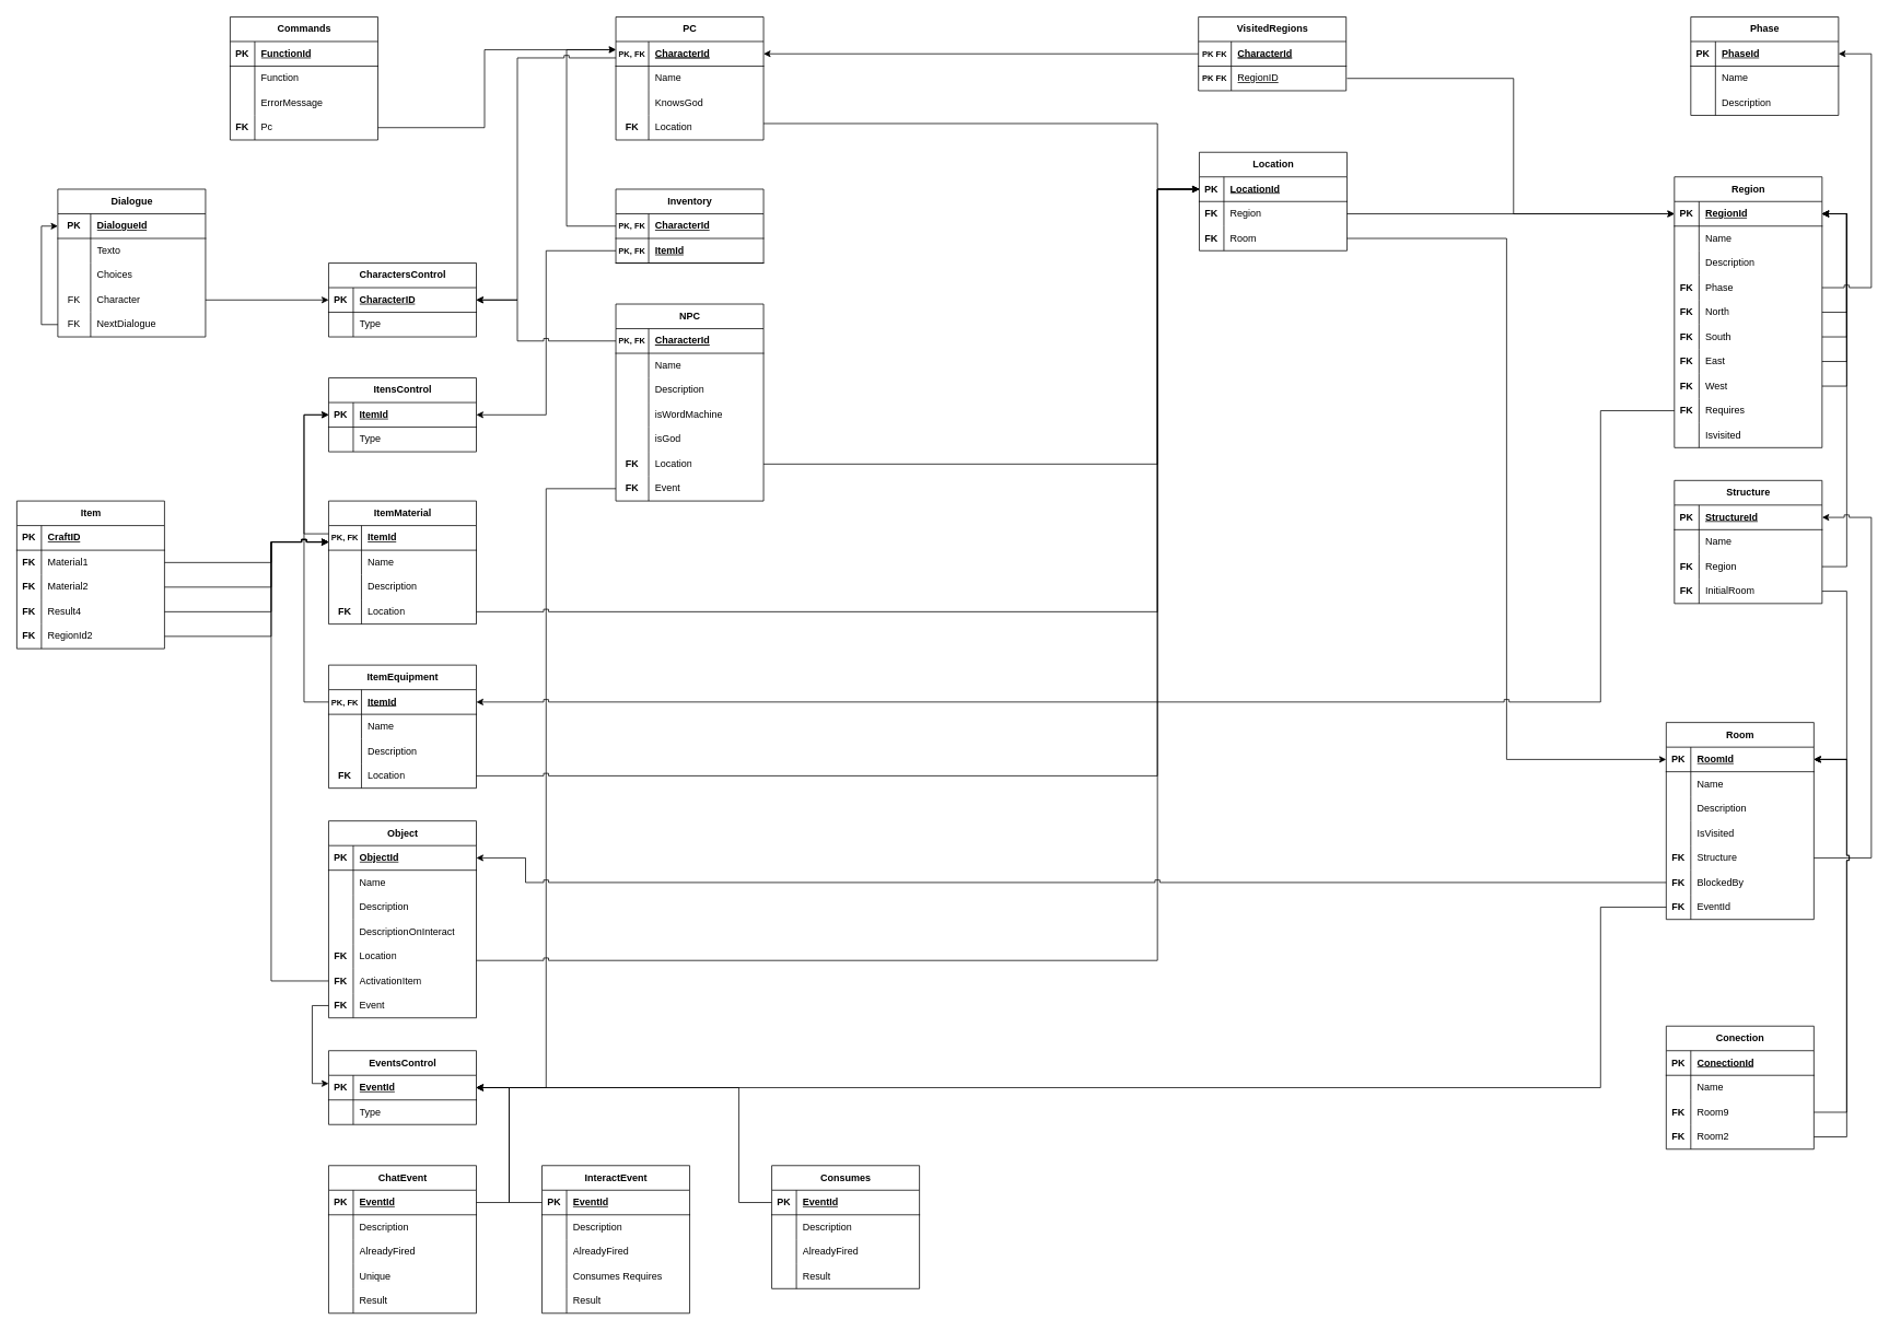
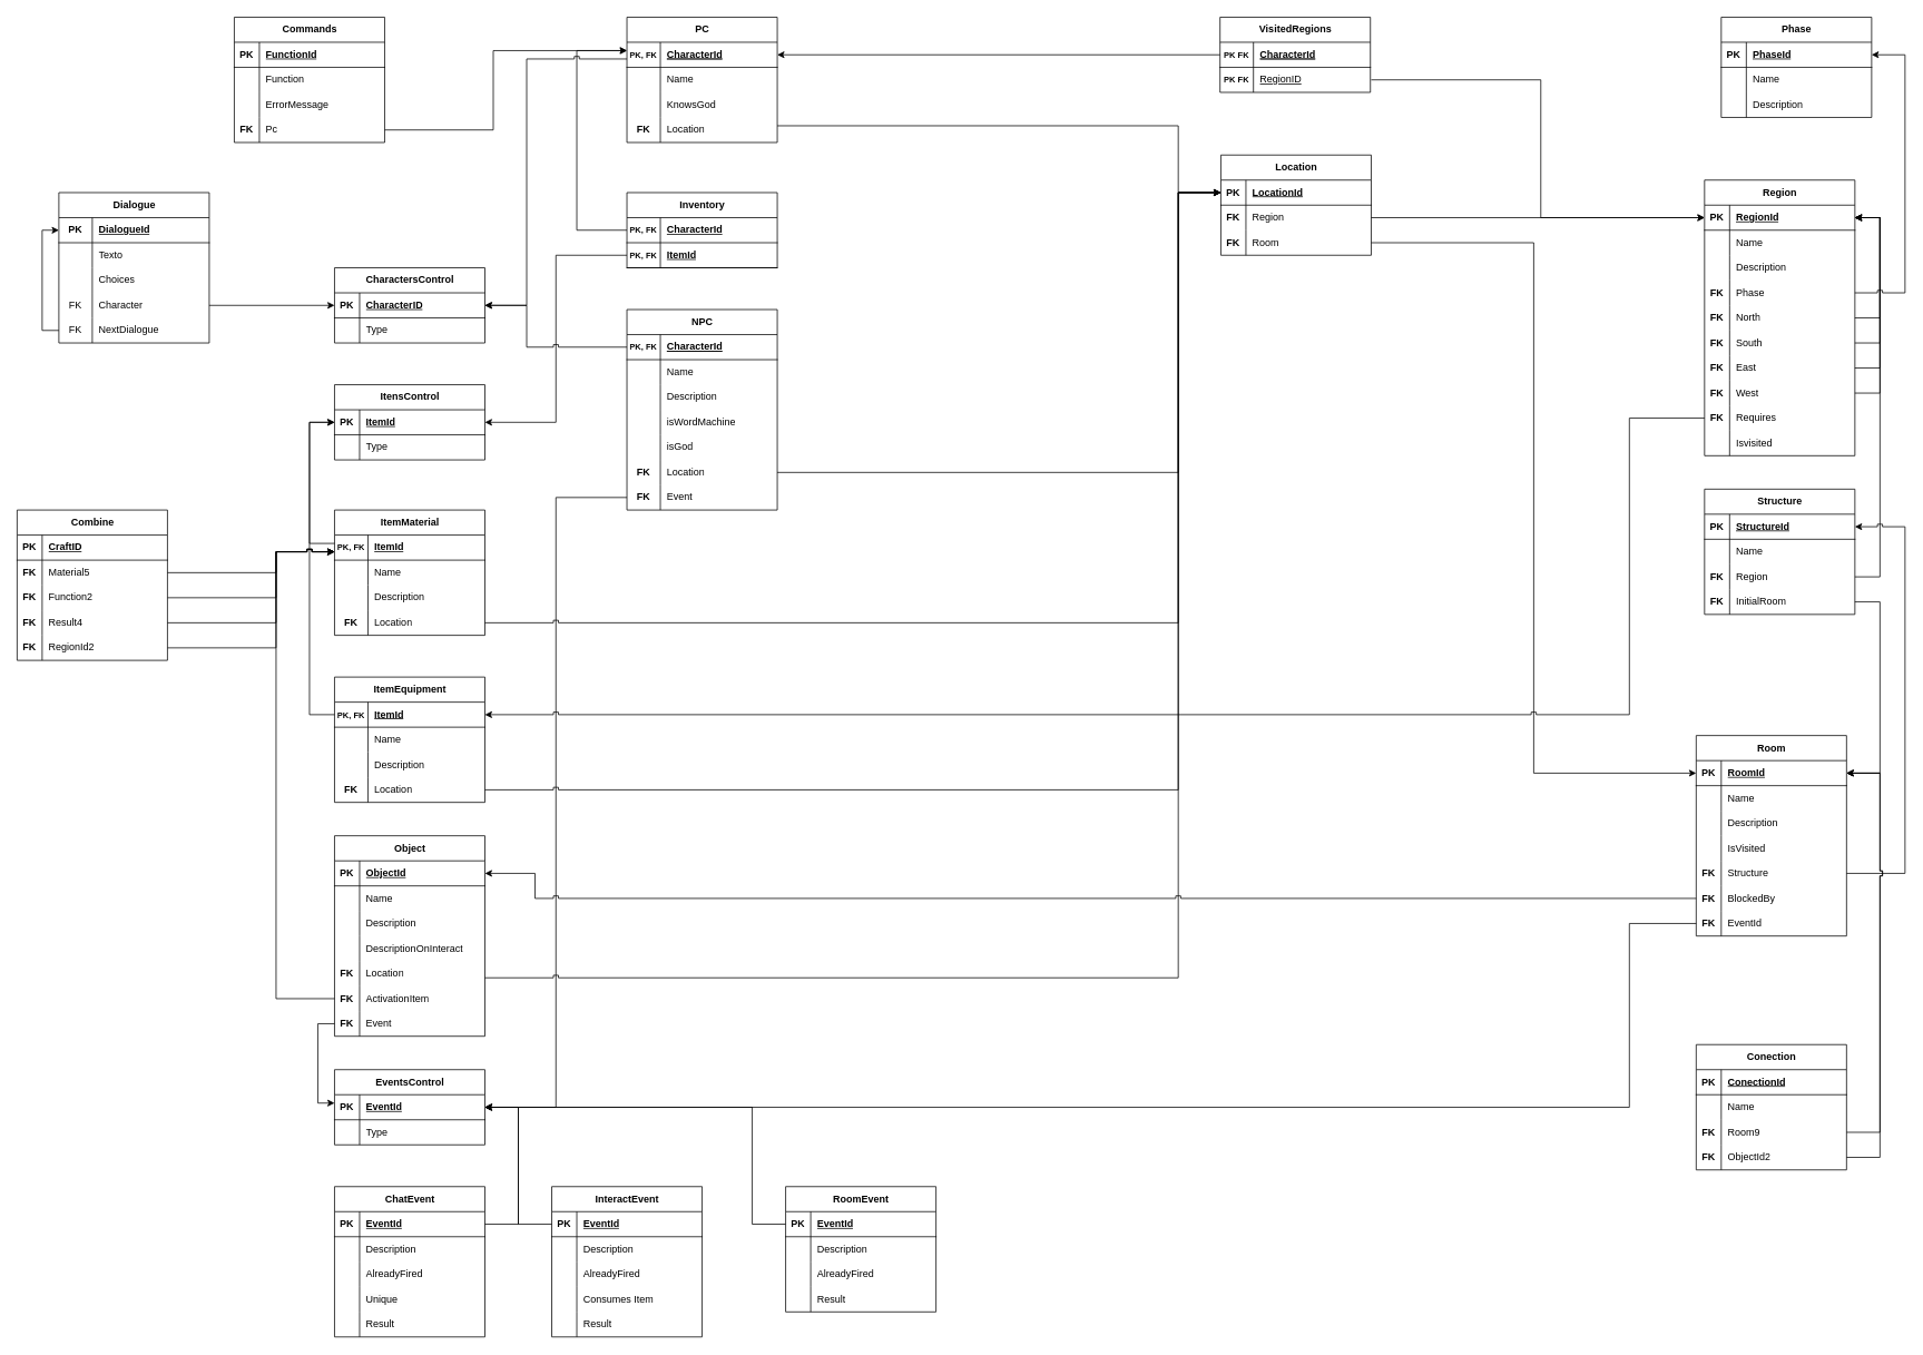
- <mxCell id="27" value="Item" style="shape=table;startSize=30;container=1;collapsible=1;childLayout=tableLayout;fixedRows=1;rowLines=0;fontStyle=1;align=center;resizeLast=1;html=1;labelBackgroundColor=none;" parent="1" vertex="1"><mxGeometry x="20" y="610" width="180" height="180" as="geometry" /></mxCell>
+ <mxCell id="27" value="Combine" style="shape=table;startSize=30;container=1;collapsible=1;childLayout=tableLayout;fixedRows=1;rowLines=0;fontStyle=1;align=center;resizeLast=1;html=1;labelBackgroundColor=none;" parent="1" vertex="1"><mxGeometry x="20" y="610" width="180" height="180" as="geometry" /></mxCell>
- <mxCell id="33" value="Material1" style="shape=partialRectangle;connectable=0;fillColor=none;top=0;left=0;bottom=0;right=0;align=left;spacingLeft=6;overflow=hidden;whiteSpace=wrap;html=1;labelBackgroundColor=none;" parent="31" vertex="1"><mxGeometry x="30" width="150" height="30" as="geometry"><mxRectangle width="150" height="30" as="alternateBounds" /></mxGeometry></mxCell>
+ <mxCell id="33" value="Material5" style="shape=partialRectangle;connectable=0;fillColor=none;top=0;left=0;bottom=0;right=0;align=left;spacingLeft=6;overflow=hidden;whiteSpace=wrap;html=1;labelBackgroundColor=none;" parent="31" vertex="1"><mxGeometry x="30" width="150" height="30" as="geometry"><mxRectangle width="150" height="30" as="alternateBounds" /></mxGeometry></mxCell>
- <mxCell id="36" value="Material2" style="shape=partialRectangle;connectable=0;fillColor=none;top=0;left=0;bottom=0;right=0;align=left;spacingLeft=6;overflow=hidden;whiteSpace=wrap;html=1;labelBackgroundColor=none;" parent="34" vertex="1"><mxGeometry x="30" width="150" height="30" as="geometry"><mxRectangle width="150" height="30" as="alternateBounds" /></mxGeometry></mxCell>
+ <mxCell id="36" value="Function2" style="shape=partialRectangle;connectable=0;fillColor=none;top=0;left=0;bottom=0;right=0;align=left;spacingLeft=6;overflow=hidden;whiteSpace=wrap;html=1;labelBackgroundColor=none;" parent="34" vertex="1"><mxGeometry x="30" width="150" height="30" as="geometry"><mxRectangle width="150" height="30" as="alternateBounds" /></mxGeometry></mxCell>
- <mxCell id="318" value="&lt;div style=&quot;text-align: center;&quot;&gt;Room2&lt;/div&gt;" style="shape=partialRectangle;connectable=0;fillColor=none;top=0;left=0;bottom=0;right=0;align=left;spacingLeft=6;overflow=hidden;whiteSpace=wrap;html=1;labelBackgroundColor=none;" parent="316" vertex="1"><mxGeometry x="30" width="150" height="30" as="geometry"><mxRectangle width="150" height="30" as="alternateBounds" /></mxGeometry></mxCell>
+ <mxCell id="318" value="&lt;div style=&quot;text-align: center;&quot;&gt;ObjectId2&lt;/div&gt;" style="shape=partialRectangle;connectable=0;fillColor=none;top=0;left=0;bottom=0;right=0;align=left;spacingLeft=6;overflow=hidden;whiteSpace=wrap;html=1;labelBackgroundColor=none;" parent="316" vertex="1"><mxGeometry x="30" width="150" height="30" as="geometry"><mxRectangle width="150" height="30" as="alternateBounds" /></mxGeometry></mxCell>
- <mxCell id="228" value="Consumes" style="shape=table;startSize=30;container=1;collapsible=1;childLayout=tableLayout;fixedRows=1;rowLines=0;fontStyle=1;align=center;resizeLast=1;html=1;labelBackgroundColor=none;" parent="1" vertex="1"><mxGeometry x="940" y="1420" width="180" height="150" as="geometry" /></mxCell>
+ <mxCell id="228" value="RoomEvent" style="shape=table;startSize=30;container=1;collapsible=1;childLayout=tableLayout;fixedRows=1;rowLines=0;fontStyle=1;align=center;resizeLast=1;html=1;labelBackgroundColor=none;" parent="1" vertex="1"><mxGeometry x="940" y="1420" width="180" height="150" as="geometry" /></mxCell>
- <mxCell id="224" value="Consumes Requires" style="shape=partialRectangle;connectable=0;fillColor=none;top=0;left=0;bottom=0;right=0;align=left;spacingLeft=6;overflow=hidden;whiteSpace=wrap;html=1;labelBackgroundColor=none;" parent="222" vertex="1"><mxGeometry x="30" width="150" height="30" as="geometry"><mxRectangle width="150" height="30" as="alternateBounds" /></mxGeometry></mxCell>
+ <mxCell id="224" value="Consumes Item" style="shape=partialRectangle;connectable=0;fillColor=none;top=0;left=0;bottom=0;right=0;align=left;spacingLeft=6;overflow=hidden;whiteSpace=wrap;html=1;labelBackgroundColor=none;" parent="222" vertex="1"><mxGeometry x="30" width="150" height="30" as="geometry"><mxRectangle width="150" height="30" as="alternateBounds" /></mxGeometry></mxCell>
